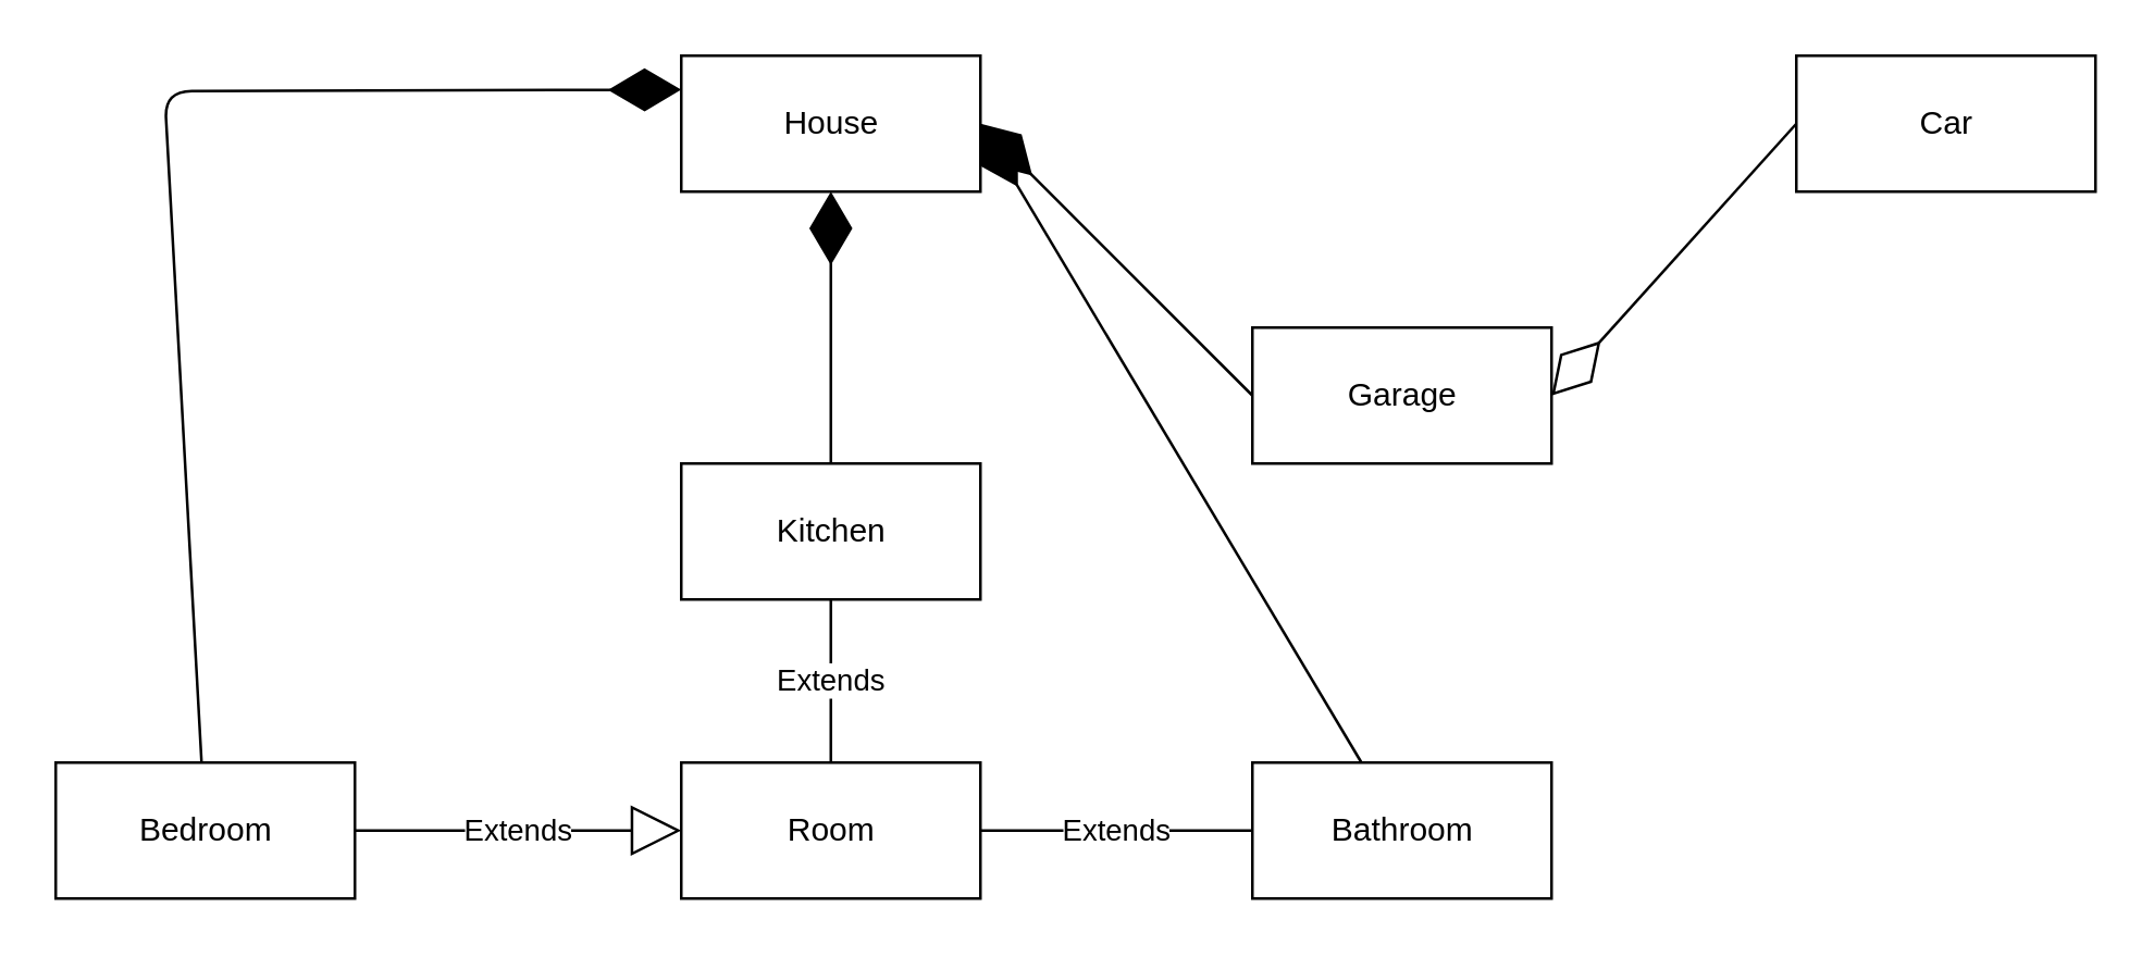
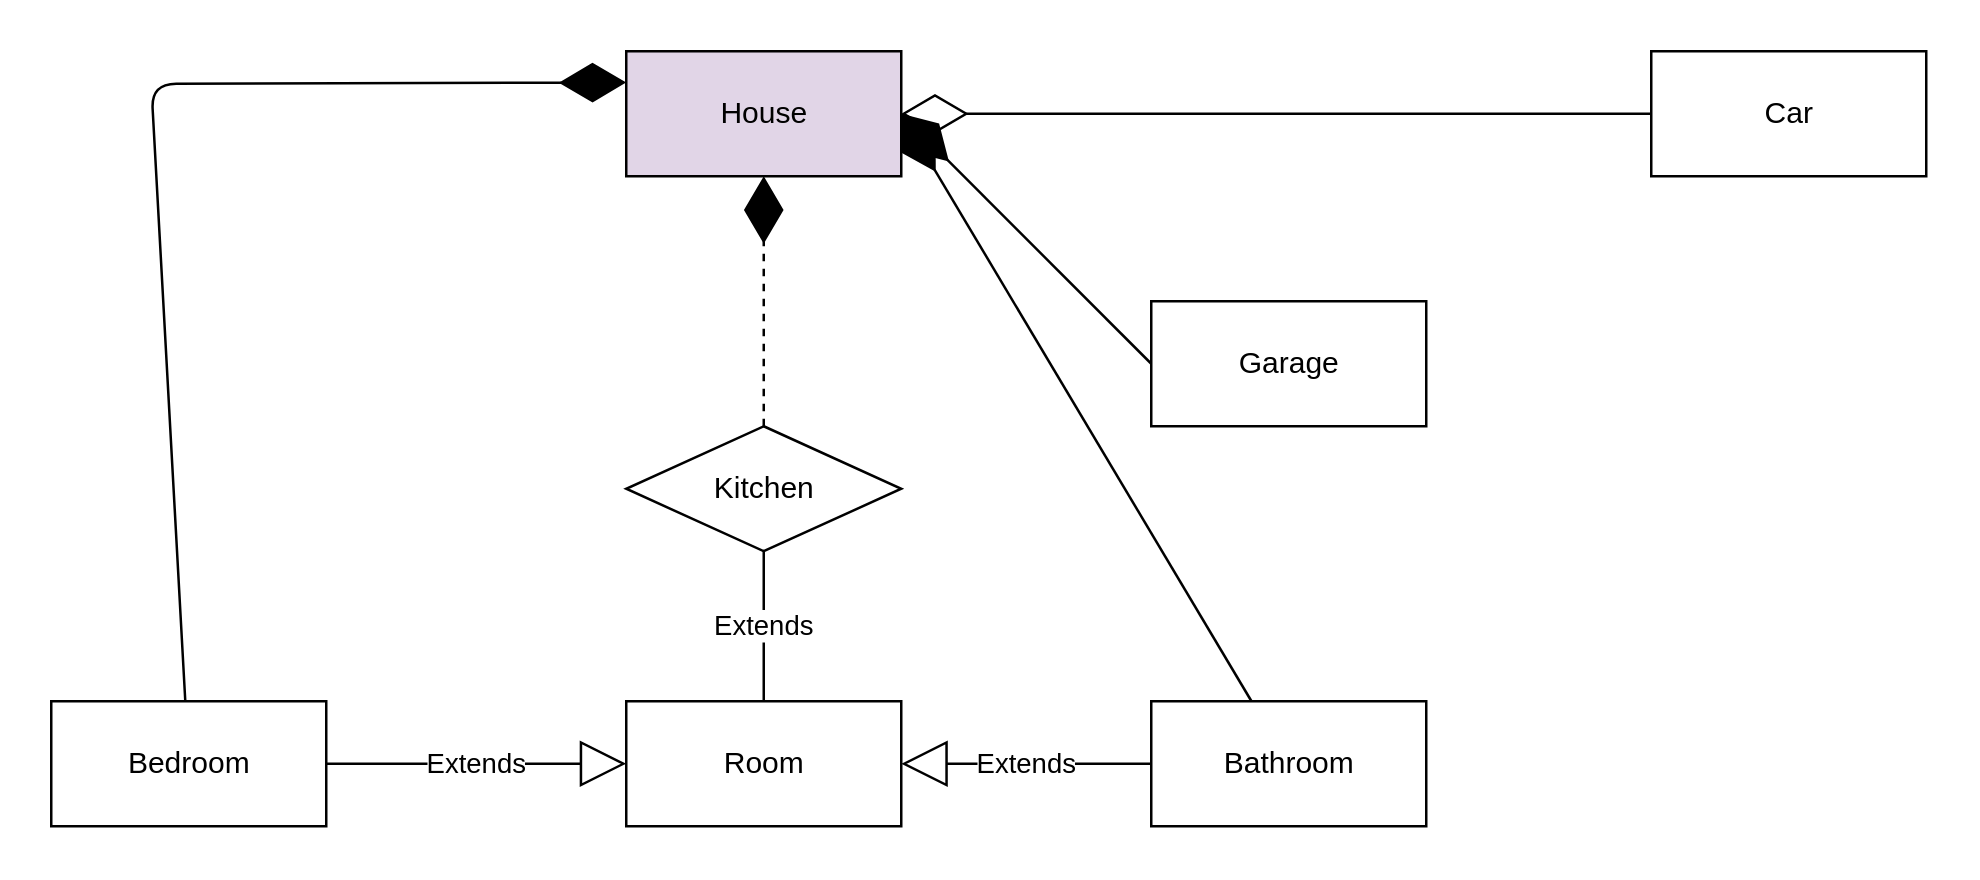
- <mxCell id="2" value="&lt;div&gt;House&lt;/div&gt;" style="html=1;" parent="1" vertex="1"><mxGeometry x="250" y="20" width="110" height="50" as="geometry" /></mxCell>
+ <mxCell id="2" value="&lt;div&gt;House&lt;/div&gt;" style="html=1;fillColor=#e1d5e7;" parent="1" vertex="1"><mxGeometry x="250" y="20" width="110" height="50" as="geometry" /></mxCell>
- <mxCell id="16" value="" style="endArrow=diamondThin;endFill=0;endSize=24;html=1;entryX=1;entryY=0.5;entryDx=0;entryDy=0;exitX=0;exitY=0.5;exitDx=0;exitDy=0;" edge="1" parent="1" source="8" target="7"><mxGeometry width="160" relative="1" as="geometry"><mxPoint x="530" y="120" as="sourcePoint" /><mxPoint x="690" y="120" as="targetPoint" /></mxGeometry></mxCell>
+ <mxCell id="16" value="" style="endArrow=diamondThin;endFill=0;endSize=24;html=1;exitX=0;exitY=0.5;exitDx=0;exitDy=0;" edge="1" parent="1" source="8" target="2"><mxGeometry width="160" relative="1" as="geometry"><mxPoint x="530" y="120" as="sourcePoint" /><mxPoint x="690" y="120" as="targetPoint" /></mxGeometry></mxCell>
- <mxCell id="14" value="" style="endArrow=diamondThin;endFill=1;endSize=24;html=1;entryX=0.5;entryY=1;entryDx=0;entryDy=0;exitX=0.5;exitY=0;exitDx=0;exitDy=0;" edge="1" parent="1" source="4" target="2"><mxGeometry width="160" relative="1" as="geometry"><mxPoint x="470" y="190" as="sourcePoint" /><mxPoint x="630" y="190" as="targetPoint" /></mxGeometry></mxCell>
+ <mxCell id="14" value="" style="endArrow=diamondThin;endFill=1;endSize=24;html=1;entryX=0.5;entryY=1;entryDx=0;entryDy=0;exitX=0.5;exitY=0;exitDx=0;exitDy=0;dashed=1;" edge="1" parent="1" source="4" target="2"><mxGeometry width="160" relative="1" as="geometry"><mxPoint x="470" y="190" as="sourcePoint" /><mxPoint x="630" y="190" as="targetPoint" /></mxGeometry></mxCell>
- <mxCell id="4" value="Kitchen" style="html=1;" vertex="1" parent="1"><mxGeometry x="250" y="170" width="110" height="50" as="geometry" /></mxCell>
+ <mxCell id="4" value="Kitchen" style="rhombus;html=1;" vertex="1" parent="1"><mxGeometry x="250" y="170" width="110" height="50" as="geometry" /></mxCell>
- <mxCell id="11" value="Extends" style="endArrow=none;endSize=16;endFill=0;html=1;entryX=1;entryY=0.5;entryDx=0;entryDy=0;exitX=0;exitY=0.5;exitDx=0;exitDy=0;" edge="1" parent="1" source="6" target="3"><mxGeometry width="160" relative="1" as="geometry"><mxPoint x="390" y="130" as="sourcePoint" /><mxPoint x="550" y="130" as="targetPoint" /></mxGeometry></mxCell>
+ <mxCell id="11" value="Extends" style="endArrow=block;endSize=16;endFill=0;html=1;entryX=1;entryY=0.5;entryDx=0;entryDy=0;exitX=0;exitY=0.5;exitDx=0;exitDy=0;" edge="1" parent="1" source="6" target="3"><mxGeometry width="160" relative="1" as="geometry"><mxPoint x="390" y="130" as="sourcePoint" /><mxPoint x="550" y="130" as="targetPoint" /></mxGeometry></mxCell>
